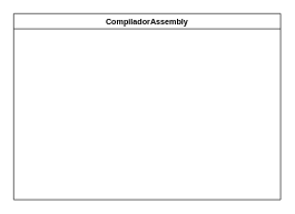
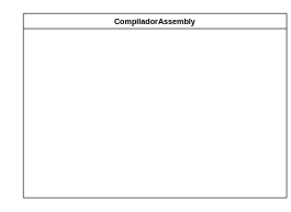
- <mxCell id="2" value="CompiladorAssembly" style="swimlane;whiteSpace=wrap;html=1;" vertex="1" parent="1"><mxGeometry x="20" y="20" width="400" height="280" as="geometry" /></mxCell>
+ <mxCell id="2" value="CompiladorAssembly" style="swimlane;whiteSpace=wrap;html=1;" vertex="1" parent="1"><mxGeometry x="35" y="20" width="400" height="280" as="geometry" /></mxCell>
